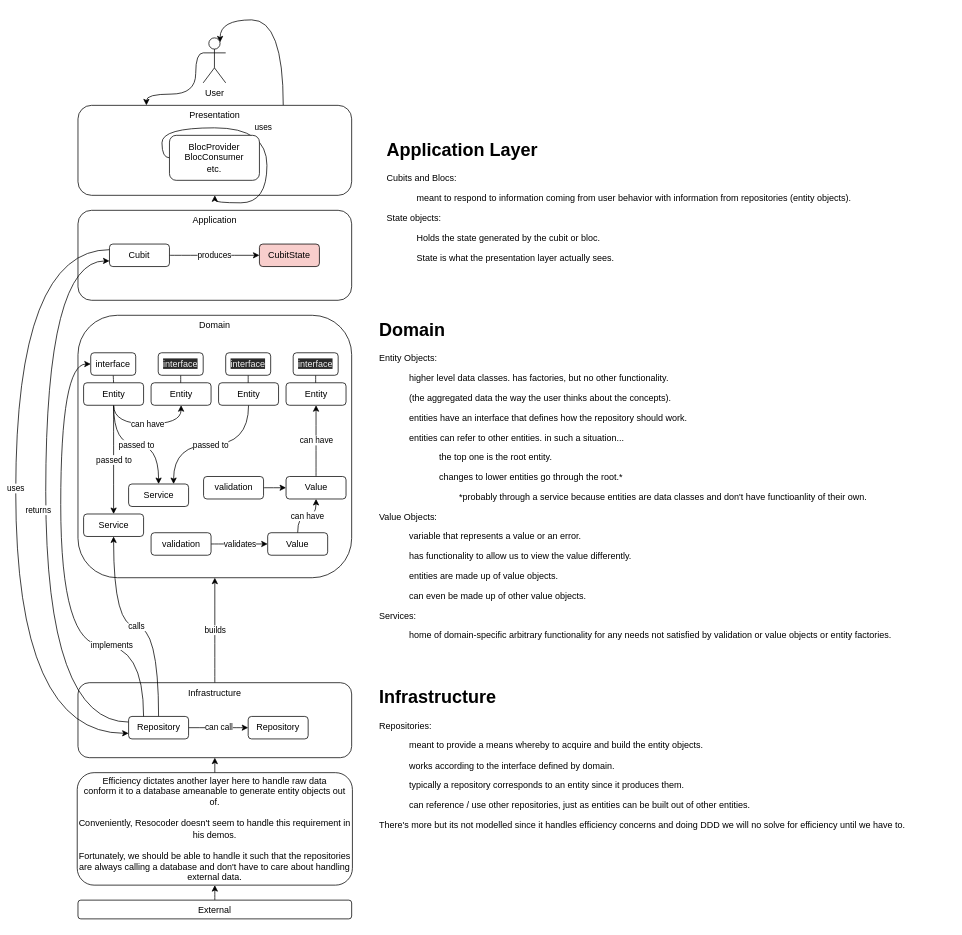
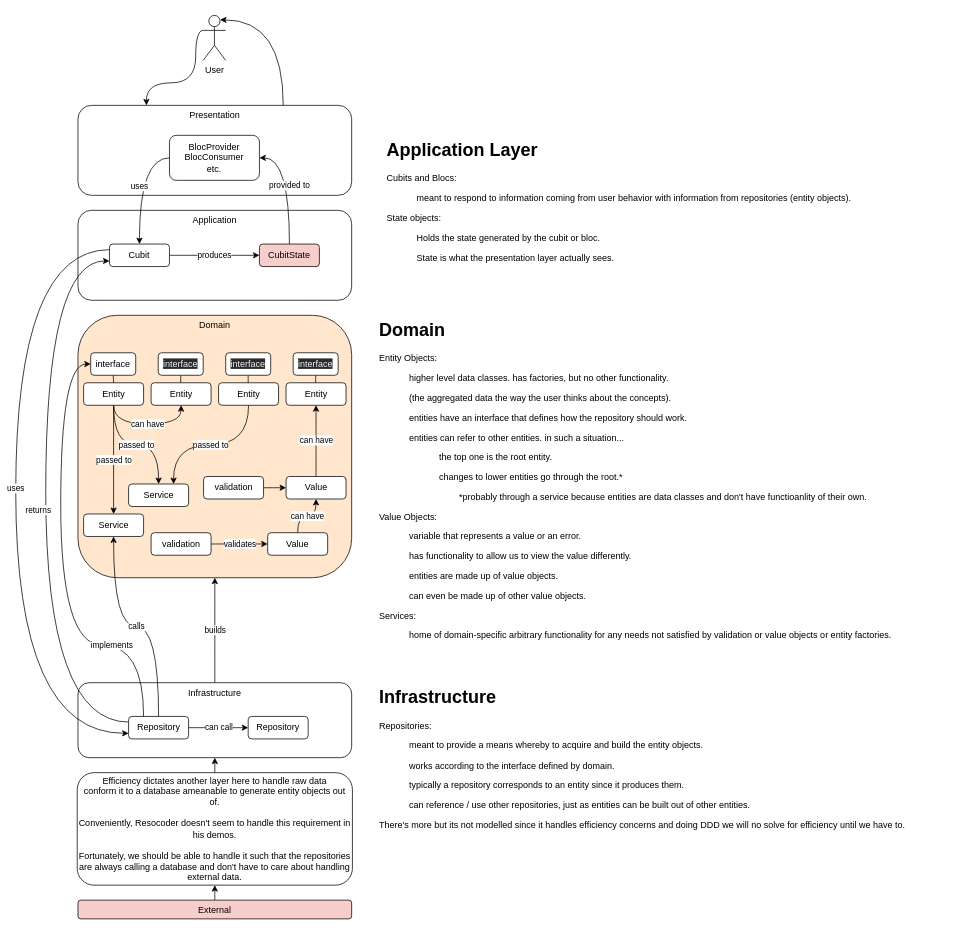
- <mxCell id="44" value="User" style="shape=umlActor;verticalLabelPosition=bottom;verticalAlign=top;html=1;outlineConnect=0;" vertex="1" parent="1"><mxGeometry x="270" y="50" width="30" height="60" as="geometry" /></mxCell>
+ <mxCell id="44" value="User" style="shape=umlActor;verticalLabelPosition=bottom;verticalAlign=top;html=1;outlineConnect=0;" vertex="1" parent="1"><mxGeometry x="270" y="20" width="30" height="60" as="geometry" /></mxCell>
- <mxCell id="41" value="uses" style="edgeStyle=orthogonalEdgeStyle;curved=1;html=1;exitX=0;exitY=0.5;exitDx=0;exitDy=0;" edge="1" parent="1" source="42" target="7"><mxGeometry relative="1" as="geometry" /></mxCell>
+ <mxCell id="41" value="uses" style="edgeStyle=orthogonalEdgeStyle;curved=1;html=1;entryX=0.5;entryY=0;entryDx=0;entryDy=0;exitX=0;exitY=0.5;exitDx=0;exitDy=0;" edge="1" parent="1" source="42" target="38"><mxGeometry relative="1" as="geometry" /></mxCell>
+ <mxCell id="39" value="provided to" style="edgeStyle=orthogonalEdgeStyle;curved=1;html=1;entryX=1;entryY=0.5;entryDx=0;entryDy=0;" edge="1" parent="1" source="40" target="42"><mxGeometry relative="1" as="geometry" /></mxCell>
- <mxCell id="4" value="Domain" style="rounded=1;whiteSpace=wrap;html=1;verticalAlign=top;align=center;" vertex="1" parent="1"><mxGeometry x="103" y="420" width="365" height="350" as="geometry" /></mxCell>
+ <mxCell id="4" value="Domain" style="rounded=1;whiteSpace=wrap;html=1;verticalAlign=top;align=center;fillColor=#ffe6cc;" vertex="1" parent="1"><mxGeometry x="103" y="420" width="365" height="350" as="geometry" /></mxCell>
- <mxCell id="9" value="External" style="rounded=1;whiteSpace=wrap;html=1;verticalAlign=top;align=center;" vertex="1" parent="1"><mxGeometry x="103" y="1200" width="365" height="25" as="geometry" /></mxCell>
+ <mxCell id="9" value="External" style="rounded=1;whiteSpace=wrap;html=1;verticalAlign=top;align=center;fillColor=#f8cecc;" vertex="1" parent="1"><mxGeometry x="103" y="1200" width="365" height="25" as="geometry" /></mxCell>
